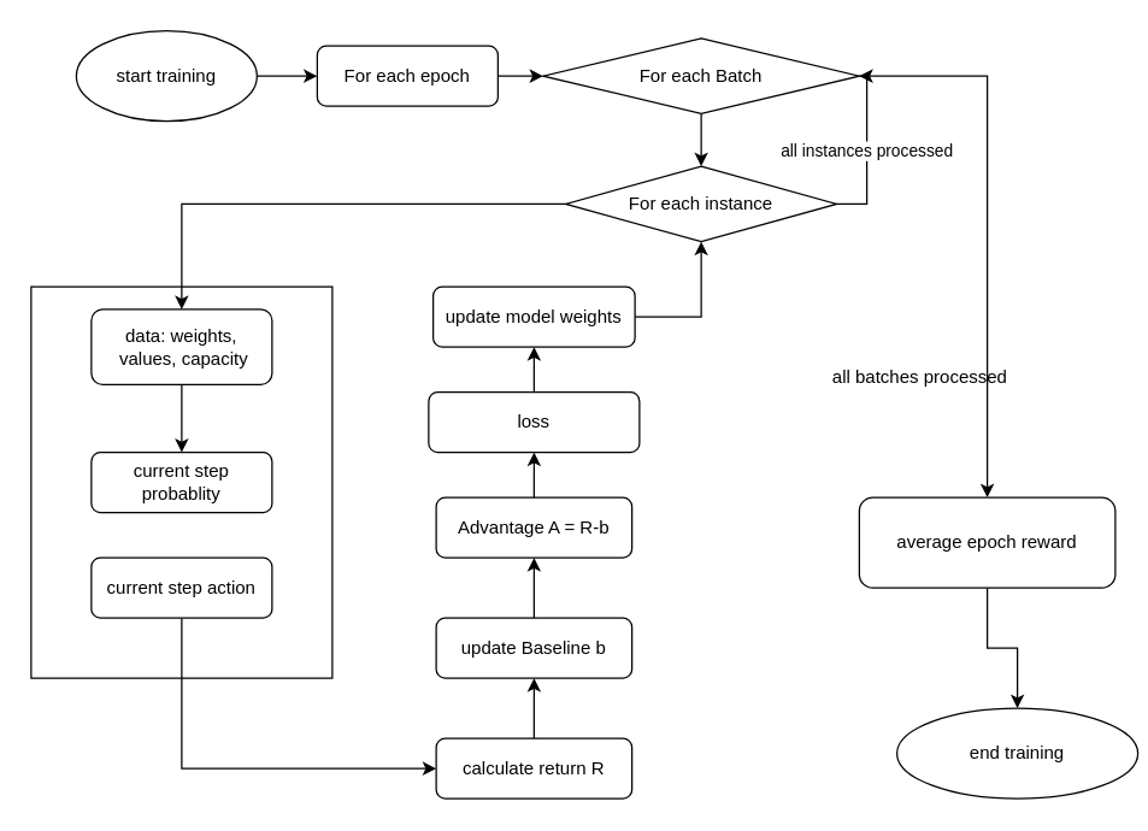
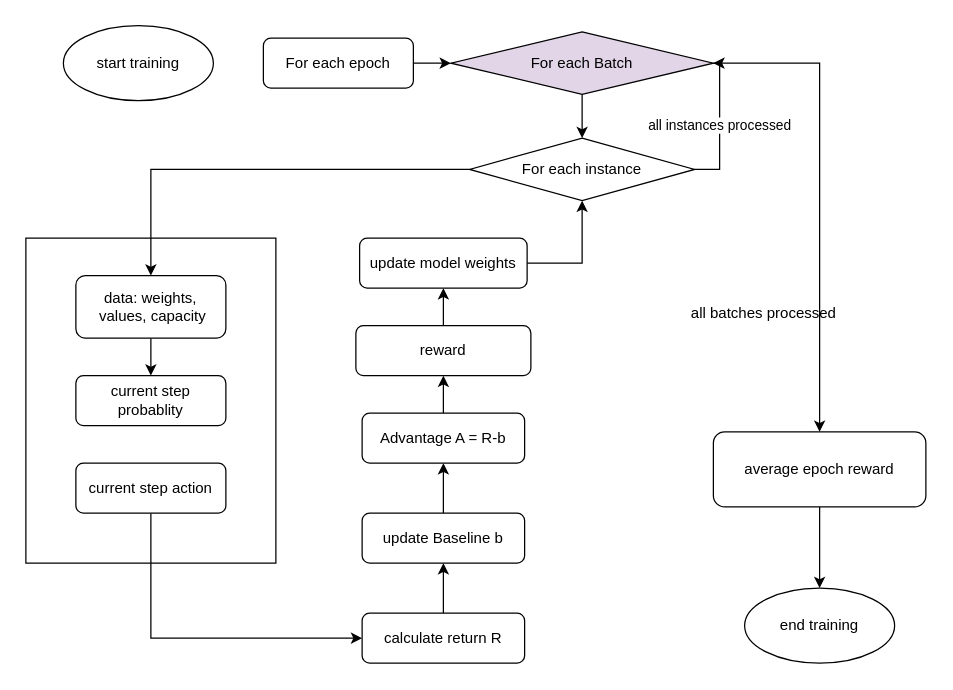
- <mxCell id="3" style="edgeStyle=orthogonalEdgeStyle;rounded=0;orthogonalLoop=1;jettySize=auto;html=1;exitX=1;exitY=0.5;exitDx=0;exitDy=0;entryX=0;entryY=0.5;entryDx=0;entryDy=0;" edge="1" parent="1" source="4" target="6"><mxGeometry relative="1" as="geometry" /></mxCell>
- <mxCell id="9" value="For each Batch" style="rhombus;whiteSpace=wrap;html=1;" vertex="1" parent="1"><mxGeometry x="360" y="25" width="210" height="50" as="geometry" /></mxCell>
+ <mxCell id="9" value="For each Batch" style="rhombus;whiteSpace=wrap;html=1;fillColor=#e1d5e7;" vertex="1" parent="1"><mxGeometry x="360" y="25" width="210" height="50" as="geometry" /></mxCell>
- <mxCell id="11" value="data: weights,&lt;div&gt;&amp;nbsp;values, capacity&lt;/div&gt;" style="rounded=1;whiteSpace=wrap;html=1;" vertex="1" parent="1"><mxGeometry x="60" y="205" width="120" height="50" as="geometry" /></mxCell>
+ <mxCell id="11" value="data: weights,&lt;div&gt;&amp;nbsp;values, capacity&lt;/div&gt;" style="rounded=1;whiteSpace=wrap;html=1;" vertex="1" parent="1"><mxGeometry x="60" y="220" width="120" height="50" as="geometry" /></mxCell>
- <mxCell id="25" value="loss" style="rounded=1;whiteSpace=wrap;html=1;" vertex="1" parent="1"><mxGeometry x="284" y="260" width="140" height="40" as="geometry" /></mxCell>
+ <mxCell id="25" value="reward" style="rounded=1;whiteSpace=wrap;html=1;" vertex="1" parent="1"><mxGeometry x="284" y="260" width="140" height="40" as="geometry" /></mxCell>
- <mxCell id="30" value="average epoch reward" style="rounded=1;whiteSpace=wrap;html=1;" vertex="1" parent="1"><mxGeometry x="570" y="330" width="170" height="60" as="geometry" /></mxCell>
+ <mxCell id="30" value="average epoch reward" style="rounded=1;whiteSpace=wrap;html=1;" vertex="1" parent="1"><mxGeometry x="570" y="345" width="170" height="60" as="geometry" /></mxCell>
- <mxCell id="31" value="end training" style="ellipse;whiteSpace=wrap;html=1;" vertex="1" parent="1"><mxGeometry x="595" y="470" width="160" height="60" as="geometry" /></mxCell>
+ <mxCell id="31" value="end training" style="ellipse;whiteSpace=wrap;html=1;" vertex="1" parent="1"><mxGeometry x="595" y="470" width="120" height="60" as="geometry" /></mxCell>
